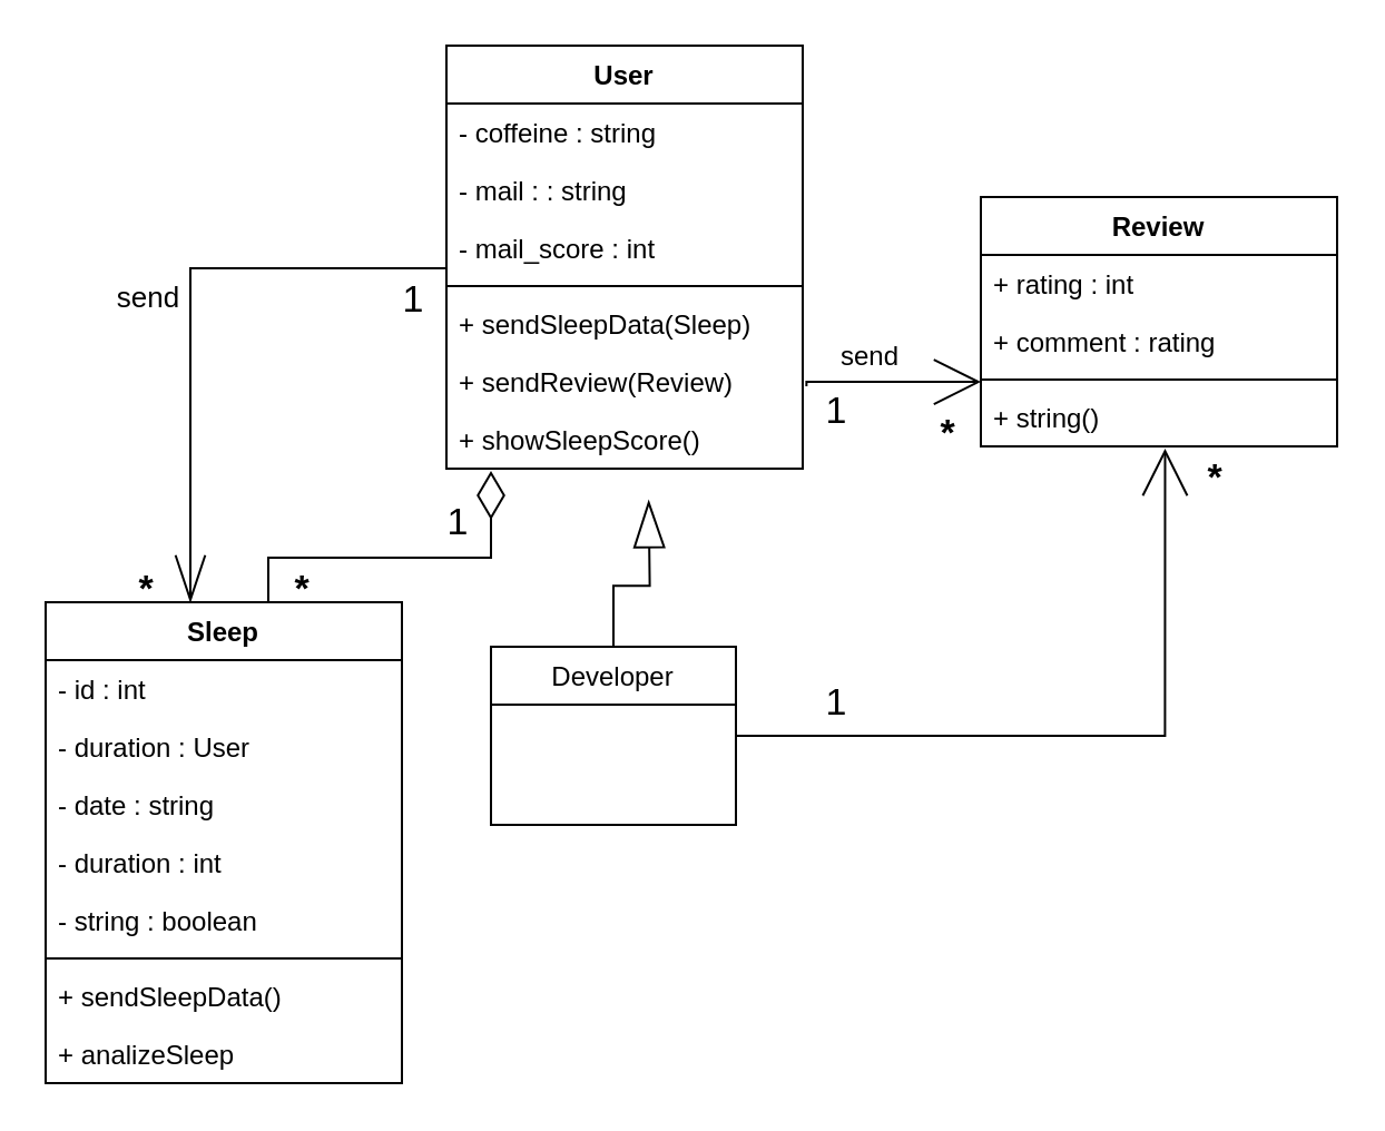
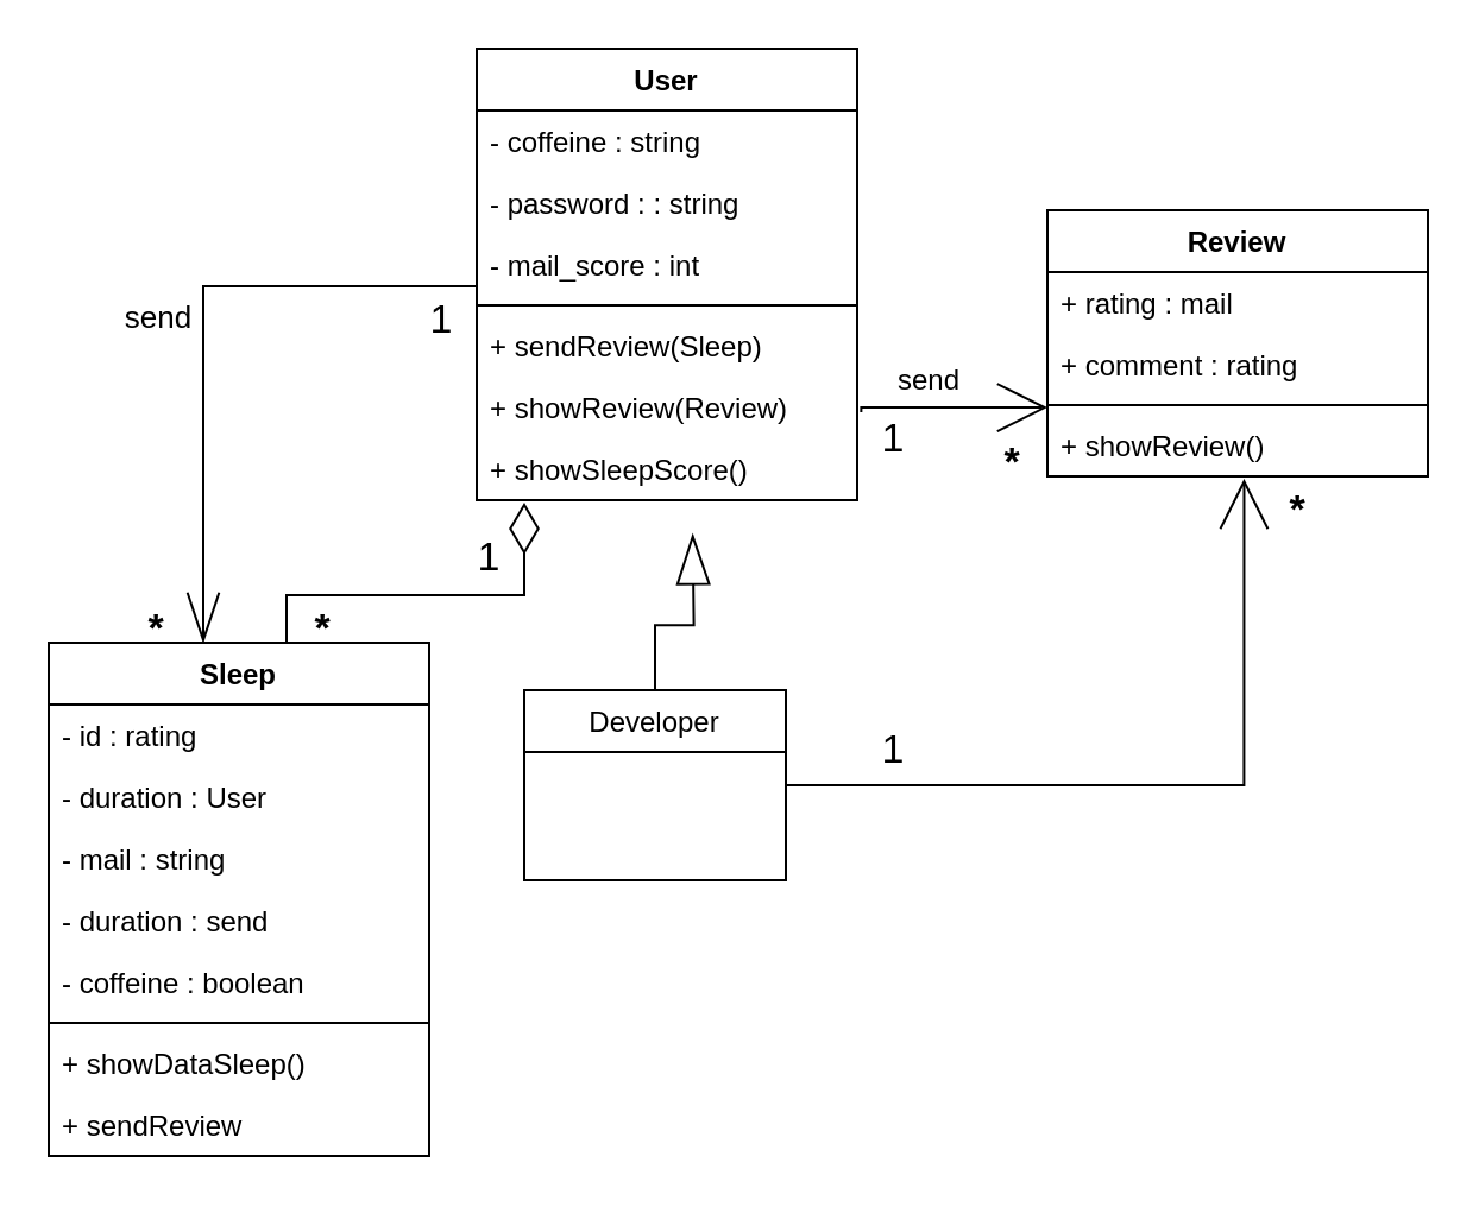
- <mxCell id="20" value="- mail : : string&#10;" style="text;strokeColor=none;fillColor=none;align=left;verticalAlign=top;spacingLeft=4;spacingRight=4;overflow=hidden;rotatable=0;points=[[0,0.5],[1,0.5]];portConstraint=eastwest;" vertex="1" parent="18"><mxGeometry y="52" width="160" height="26" as="geometry" /></mxCell>
+ <mxCell id="20" value="- password : : string&#10;" style="text;strokeColor=none;fillColor=none;align=left;verticalAlign=top;spacingLeft=4;spacingRight=4;overflow=hidden;rotatable=0;points=[[0,0.5],[1,0.5]];portConstraint=eastwest;" vertex="1" parent="18"><mxGeometry y="52" width="160" height="26" as="geometry" /></mxCell>
- <mxCell id="36" value="+ rating : int" style="text;strokeColor=none;fillColor=none;align=left;verticalAlign=top;spacingLeft=4;spacingRight=4;overflow=hidden;rotatable=0;points=[[0,0.5],[1,0.5]];portConstraint=eastwest;" vertex="1" parent="35"><mxGeometry y="26" width="160" height="26" as="geometry" /></mxCell>
+ <mxCell id="36" value="+ rating : mail" style="text;strokeColor=none;fillColor=none;align=left;verticalAlign=top;spacingLeft=4;spacingRight=4;overflow=hidden;rotatable=0;points=[[0,0.5],[1,0.5]];portConstraint=eastwest;" vertex="1" parent="35"><mxGeometry y="26" width="160" height="26" as="geometry" /></mxCell>
- <mxCell id="23" value="+ sendSleepData(Sleep)" style="text;strokeColor=none;fillColor=none;align=left;verticalAlign=top;spacingLeft=4;spacingRight=4;overflow=hidden;rotatable=0;points=[[0,0.5],[1,0.5]];portConstraint=eastwest;" vertex="1" parent="18"><mxGeometry y="112" width="160" height="26" as="geometry" /></mxCell>
+ <mxCell id="23" value="+ sendReview(Sleep)" style="text;strokeColor=none;fillColor=none;align=left;verticalAlign=top;spacingLeft=4;spacingRight=4;overflow=hidden;rotatable=0;points=[[0,0.5],[1,0.5]];portConstraint=eastwest;" vertex="1" parent="18"><mxGeometry y="112" width="160" height="26" as="geometry" /></mxCell>
- <mxCell id="24" value="+ sendReview(Review)" style="text;strokeColor=none;fillColor=none;align=left;verticalAlign=top;spacingLeft=4;spacingRight=4;overflow=hidden;rotatable=0;points=[[0,0.5],[1,0.5]];portConstraint=eastwest;" vertex="1" parent="18"><mxGeometry y="138" width="160" height="26" as="geometry" /></mxCell>
+ <mxCell id="24" value="+ showReview(Review)" style="text;strokeColor=none;fillColor=none;align=left;verticalAlign=top;spacingLeft=4;spacingRight=4;overflow=hidden;rotatable=0;points=[[0,0.5],[1,0.5]];portConstraint=eastwest;" vertex="1" parent="18"><mxGeometry y="138" width="160" height="26" as="geometry" /></mxCell>
- <mxCell id="39" value="+ string()" style="text;strokeColor=none;fillColor=none;align=left;verticalAlign=top;spacingLeft=4;spacingRight=4;overflow=hidden;rotatable=0;points=[[0,0.5],[1,0.5]];portConstraint=eastwest;" vertex="1" parent="35"><mxGeometry y="86" width="160" height="26" as="geometry" /></mxCell>
+ <mxCell id="39" value="+ showReview()" style="text;strokeColor=none;fillColor=none;align=left;verticalAlign=top;spacingLeft=4;spacingRight=4;overflow=hidden;rotatable=0;points=[[0,0.5],[1,0.5]];portConstraint=eastwest;" vertex="1" parent="35"><mxGeometry y="86" width="160" height="26" as="geometry" /></mxCell>
- <mxCell id="27" value="- id : int" style="text;strokeColor=none;fillColor=none;align=left;verticalAlign=top;spacingLeft=4;spacingRight=4;overflow=hidden;rotatable=0;points=[[0,0.5],[1,0.5]];portConstraint=eastwest;" vertex="1" parent="26"><mxGeometry y="26" width="160" height="26" as="geometry" /></mxCell>
+ <mxCell id="27" value="- id : rating" style="text;strokeColor=none;fillColor=none;align=left;verticalAlign=top;spacingLeft=4;spacingRight=4;overflow=hidden;rotatable=0;points=[[0,0.5],[1,0.5]];portConstraint=eastwest;" vertex="1" parent="26"><mxGeometry y="26" width="160" height="26" as="geometry" /></mxCell>
- <mxCell id="29" value="- date : string" style="text;strokeColor=none;fillColor=none;align=left;verticalAlign=top;spacingLeft=4;spacingRight=4;overflow=hidden;rotatable=0;points=[[0,0.5],[1,0.5]];portConstraint=eastwest;" vertex="1" parent="26"><mxGeometry y="78" width="160" height="26" as="geometry" /></mxCell>
+ <mxCell id="29" value="- mail : string" style="text;strokeColor=none;fillColor=none;align=left;verticalAlign=top;spacingLeft=4;spacingRight=4;overflow=hidden;rotatable=0;points=[[0,0.5],[1,0.5]];portConstraint=eastwest;" vertex="1" parent="26"><mxGeometry y="78" width="160" height="26" as="geometry" /></mxCell>
- <mxCell id="30" value="- duration : int" style="text;strokeColor=none;fillColor=none;align=left;verticalAlign=top;spacingLeft=4;spacingRight=4;overflow=hidden;rotatable=0;points=[[0,0.5],[1,0.5]];portConstraint=eastwest;" vertex="1" parent="26"><mxGeometry y="104" width="160" height="26" as="geometry" /></mxCell>
+ <mxCell id="30" value="- duration : send" style="text;strokeColor=none;fillColor=none;align=left;verticalAlign=top;spacingLeft=4;spacingRight=4;overflow=hidden;rotatable=0;points=[[0,0.5],[1,0.5]];portConstraint=eastwest;" vertex="1" parent="26"><mxGeometry y="104" width="160" height="26" as="geometry" /></mxCell>
- <mxCell id="31" value="- string : boolean" style="text;strokeColor=none;fillColor=none;align=left;verticalAlign=top;spacingLeft=4;spacingRight=4;overflow=hidden;rotatable=0;points=[[0,0.5],[1,0.5]];portConstraint=eastwest;" vertex="1" parent="26"><mxGeometry y="130" width="160" height="26" as="geometry" /></mxCell>
+ <mxCell id="31" value="- coffeine : boolean" style="text;strokeColor=none;fillColor=none;align=left;verticalAlign=top;spacingLeft=4;spacingRight=4;overflow=hidden;rotatable=0;points=[[0,0.5],[1,0.5]];portConstraint=eastwest;" vertex="1" parent="26"><mxGeometry y="130" width="160" height="26" as="geometry" /></mxCell>
- <mxCell id="33" value="+ sendSleepData()" style="text;strokeColor=none;fillColor=none;align=left;verticalAlign=top;spacingLeft=4;spacingRight=4;overflow=hidden;rotatable=0;points=[[0,0.5],[1,0.5]];portConstraint=eastwest;" vertex="1" parent="26"><mxGeometry y="164" width="160" height="26" as="geometry" /></mxCell>
+ <mxCell id="33" value="+ showDataSleep()" style="text;strokeColor=none;fillColor=none;align=left;verticalAlign=top;spacingLeft=4;spacingRight=4;overflow=hidden;rotatable=0;points=[[0,0.5],[1,0.5]];portConstraint=eastwest;" vertex="1" parent="26"><mxGeometry y="164" width="160" height="26" as="geometry" /></mxCell>
- <mxCell id="34" value="+ analizeSleep" style="text;strokeColor=none;fillColor=none;align=left;verticalAlign=top;spacingLeft=4;spacingRight=4;overflow=hidden;rotatable=0;points=[[0,0.5],[1,0.5]];portConstraint=eastwest;" vertex="1" parent="26"><mxGeometry y="190" width="160" height="26" as="geometry" /></mxCell>
+ <mxCell id="34" value="+ sendReview" style="text;strokeColor=none;fillColor=none;align=left;verticalAlign=top;spacingLeft=4;spacingRight=4;overflow=hidden;rotatable=0;points=[[0,0.5],[1,0.5]];portConstraint=eastwest;" vertex="1" parent="26"><mxGeometry y="190" width="160" height="26" as="geometry" /></mxCell>
